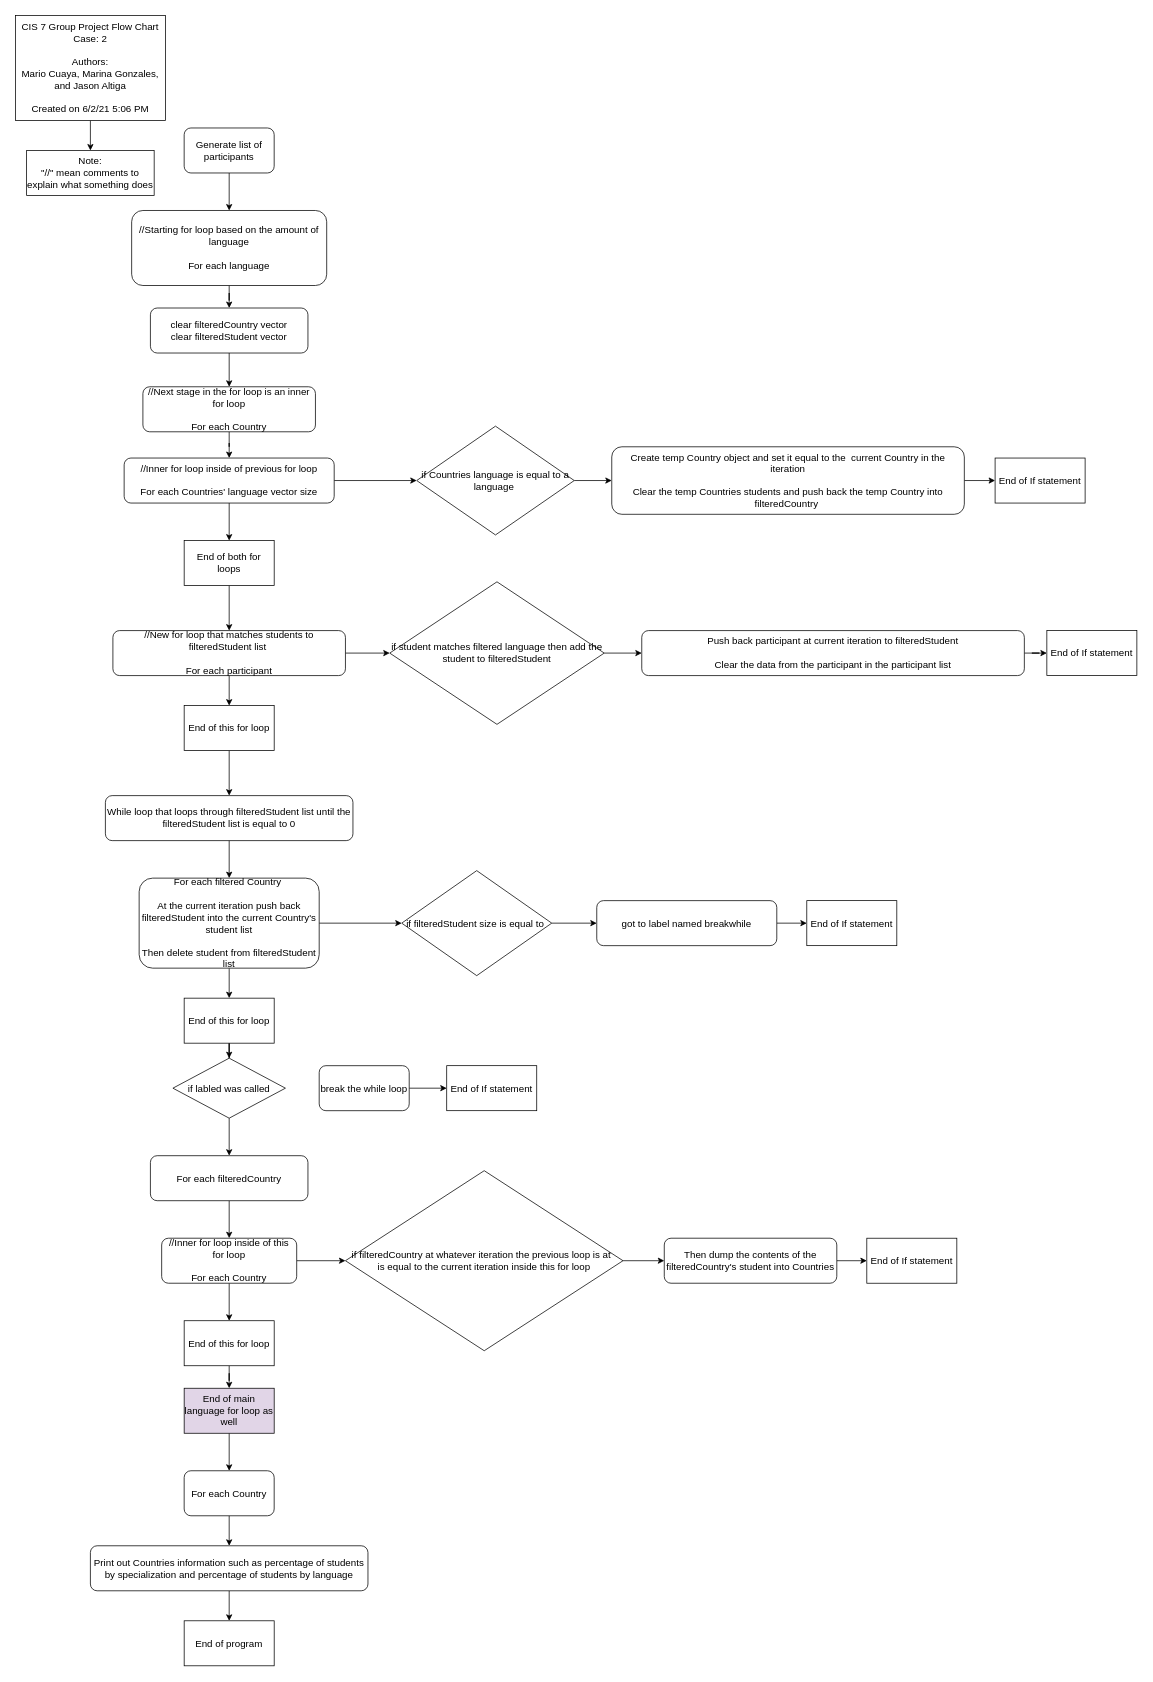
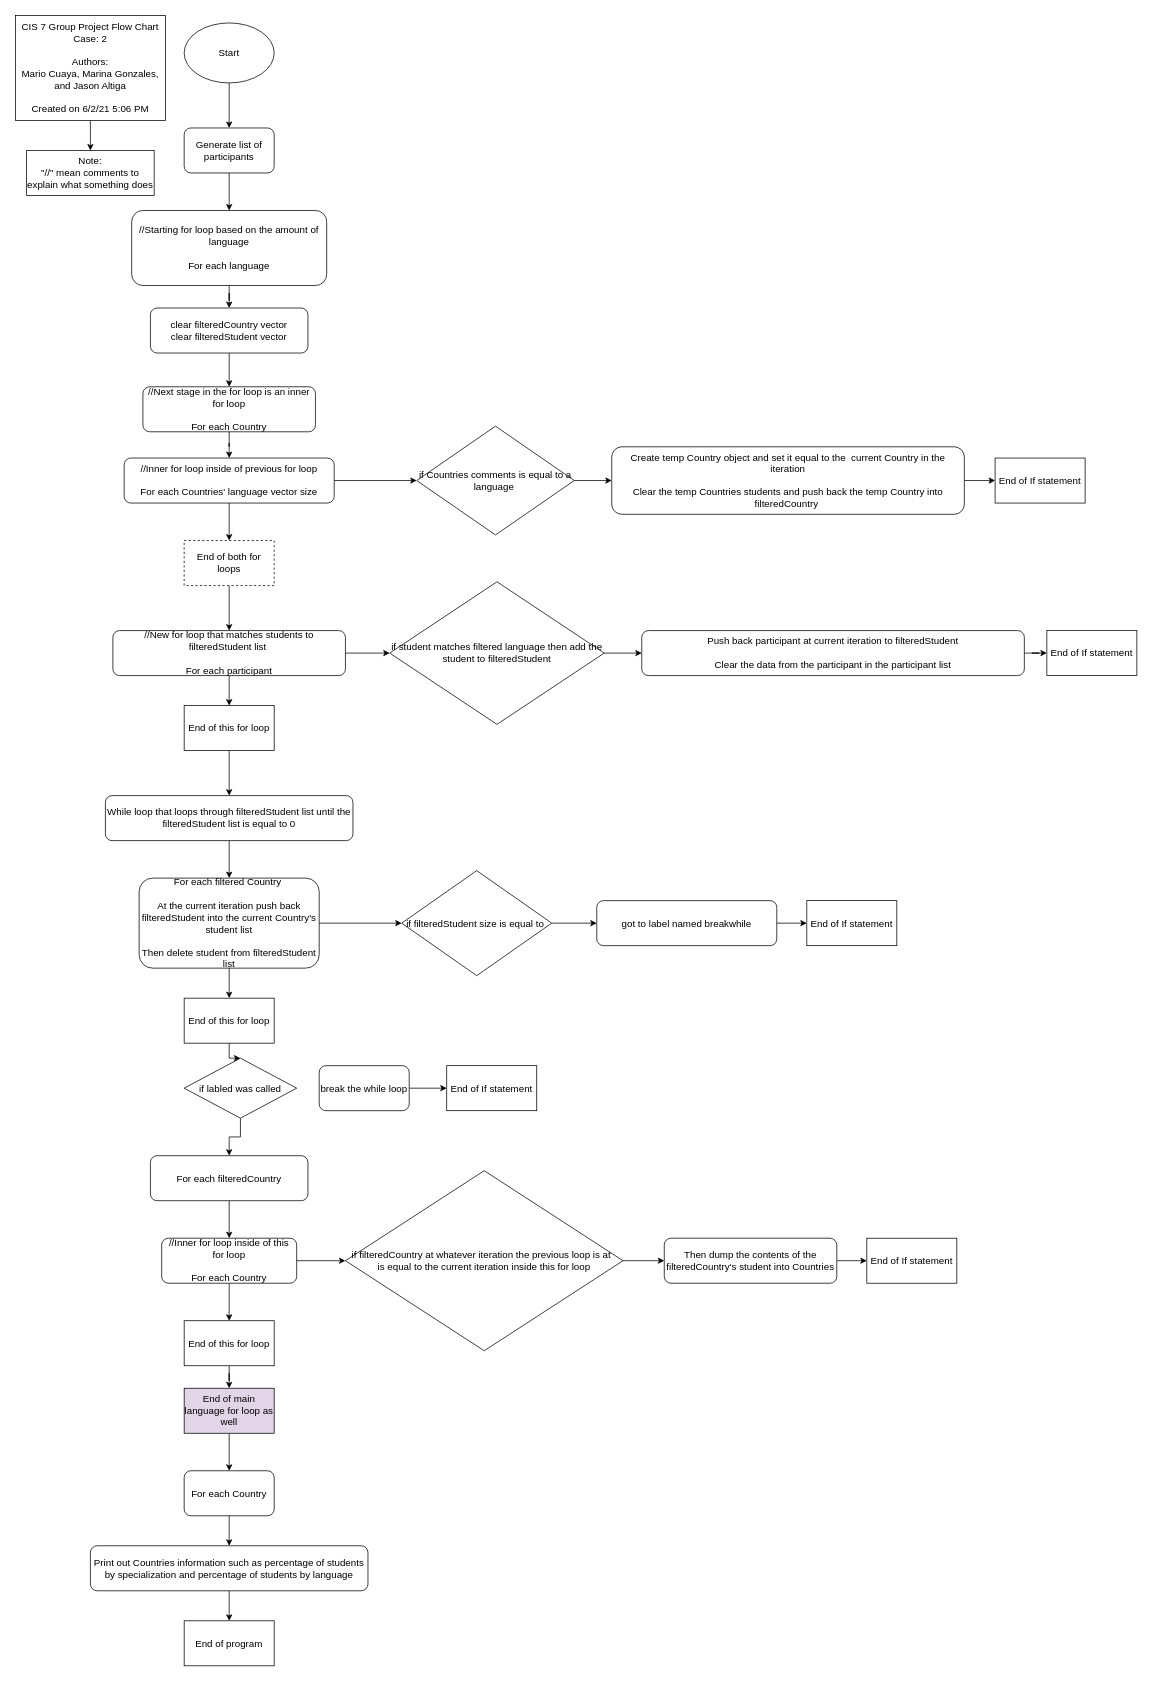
+ <mxCell id="3" value="Start" style="ellipse;whiteSpace=wrap;html=1;fontStyle=0;fontSize=13;" vertex="1" parent="1"><mxGeometry x="245" y="30" width="120" height="80" as="geometry" /></mxCell>
+ <mxCell id="2" value="" style="edgeStyle=orthogonalEdgeStyle;rounded=0;orthogonalLoop=1;jettySize=auto;html=1;fontStyle=0;fontSize=13;" edge="1" parent="1" source="3" target="5"><mxGeometry relative="1" as="geometry" /></mxCell>
- <mxCell id="16" value="if Countries language is equal to a language&amp;nbsp;" style="rhombus;whiteSpace=wrap;html=1;fontStyle=0;fontSize=13;" vertex="1" parent="1"><mxGeometry x="555" y="567.5" width="210" height="145" as="geometry" /></mxCell>
+ <mxCell id="16" value="if Countries comments is equal to a language&amp;nbsp;" style="rhombus;whiteSpace=wrap;html=1;fontStyle=0;fontSize=13;" vertex="1" parent="1"><mxGeometry x="555" y="567.5" width="210" height="145" as="geometry" /></mxCell>
- <mxCell id="20" value="End of both for loops" style="rounded=0;whiteSpace=wrap;html=1;fontStyle=0;fontSize=13;" vertex="1" parent="1"><mxGeometry x="245" y="720" width="120" height="60" as="geometry" /></mxCell>
+ <mxCell id="20" value="End of both for loops" style="rounded=0;whiteSpace=wrap;html=1;fontStyle=0;fontSize=13;dashed=1;" vertex="1" parent="1"><mxGeometry x="245" y="720" width="120" height="60" as="geometry" /></mxCell>
- <mxCell id="42" value="if labled was called" style="rhombus;whiteSpace=wrap;html=1;fontStyle=0;fontSize=13;" vertex="1" parent="1"><mxGeometry x="230" y="1410" width="150" height="80" as="geometry" /></mxCell>
+ <mxCell id="42" value="if labled was called" style="rhombus;whiteSpace=wrap;html=1;fontStyle=0;fontSize=13;" vertex="1" parent="1"><mxGeometry x="245" y="1410" width="150" height="80" as="geometry" /></mxCell>
